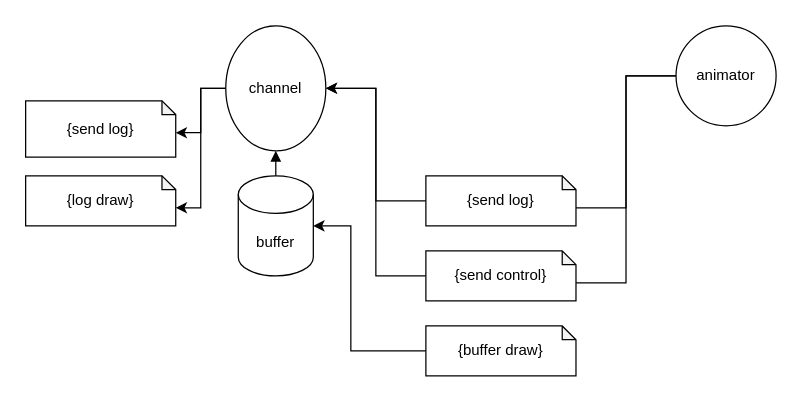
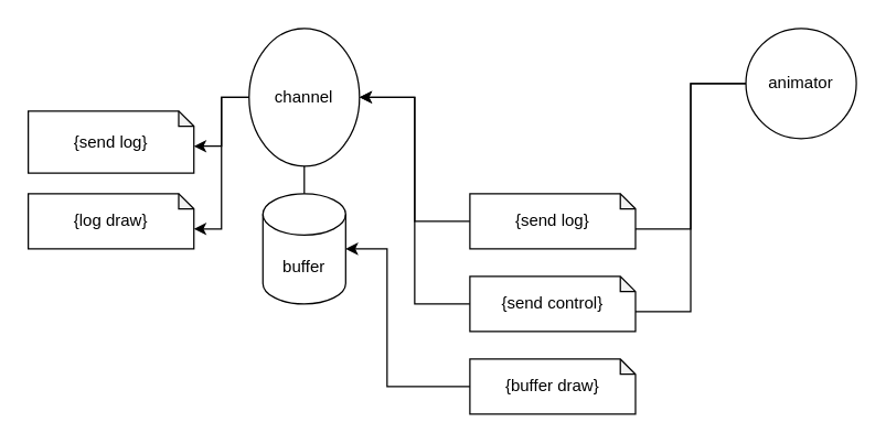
- <mxCell id="13" value="" style="endArrow=block;html=1;rounded=0;entryX=0.5;entryY=1;entryDx=0;entryDy=0;exitX=0.5;exitY=0;exitDx=0;exitDy=0;exitPerimeter=0;" edge="1" parent="1" source="11" target="2"><mxGeometry width="50" height="50" relative="1" as="geometry"><mxPoint x="420" y="230" as="sourcePoint" /><mxPoint x="470" y="180" as="targetPoint" /></mxGeometry></mxCell>
+ <mxCell id="13" value="" style="endArrow=none;html=1;rounded=0;entryX=0.5;entryY=1;entryDx=0;entryDy=0;exitX=0.5;exitY=0;exitDx=0;exitDy=0;exitPerimeter=0;" edge="1" parent="1" source="11" target="2"><mxGeometry width="50" height="50" relative="1" as="geometry"><mxPoint x="420" y="230" as="sourcePoint" /><mxPoint x="470" y="180" as="targetPoint" /></mxGeometry></mxCell>
